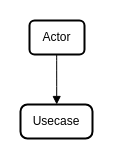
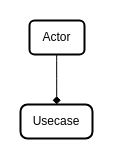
- <mxCell id="4" value="" style="curved=1;startArrow=none;endArrow=block;exitX=0.494;exitY=1;entryX=0.503;entryY=0;" edge="1" parent="1" source="2" target="3"><mxGeometry relative="1" as="geometry"><Array as="points" /></mxGeometry></mxCell>
+ <mxCell id="4" value="" style="curved=1;startArrow=none;endArrow=diamond;exitX=0.494;exitY=1;entryX=0.503;entryY=0;" edge="1" parent="1" source="2" target="3"><mxGeometry relative="1" as="geometry"><Array as="points" /></mxGeometry></mxCell>
